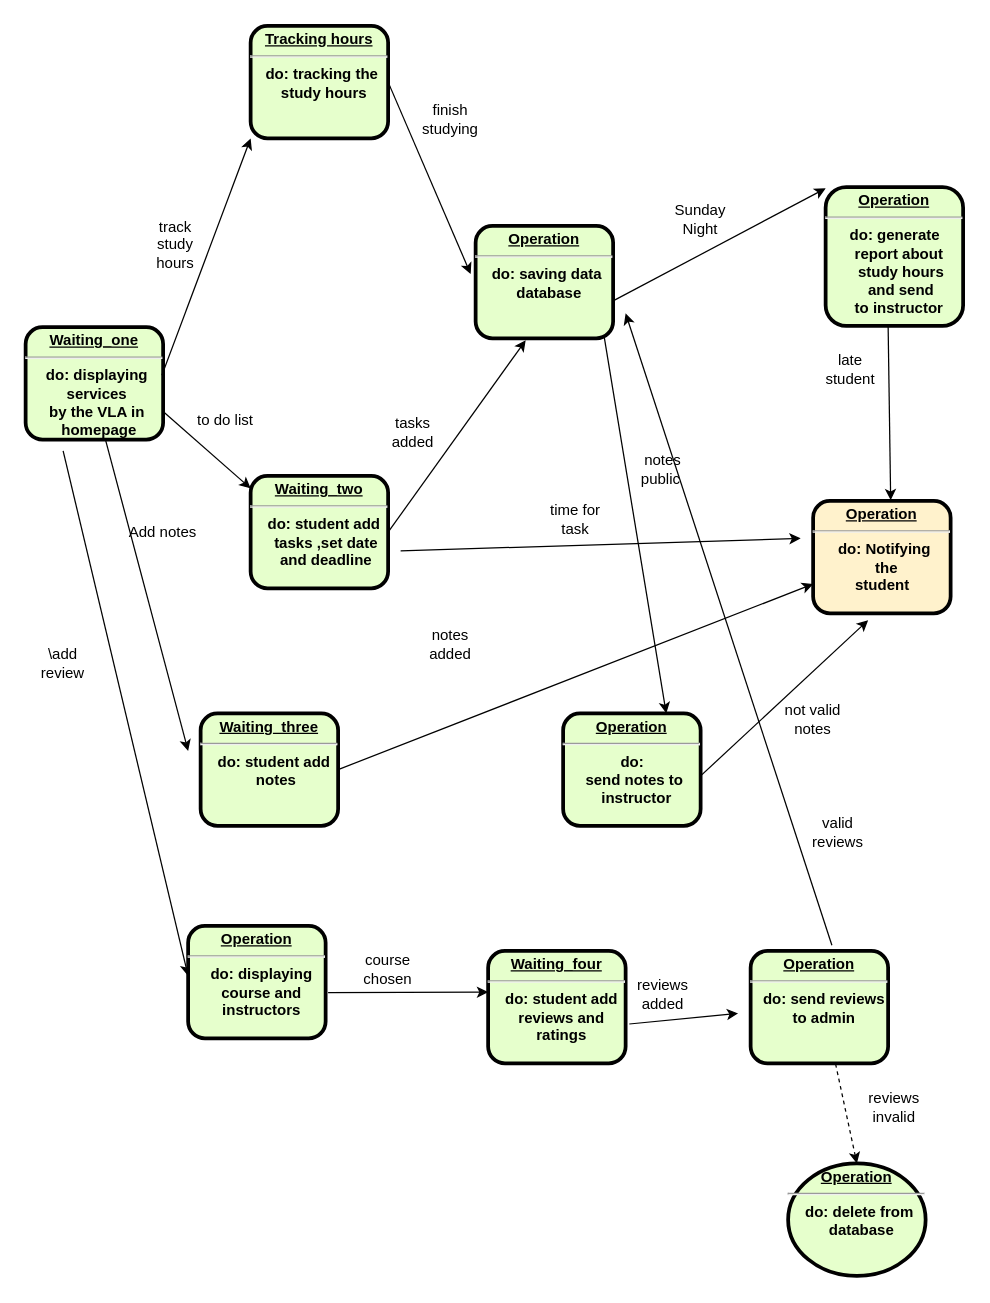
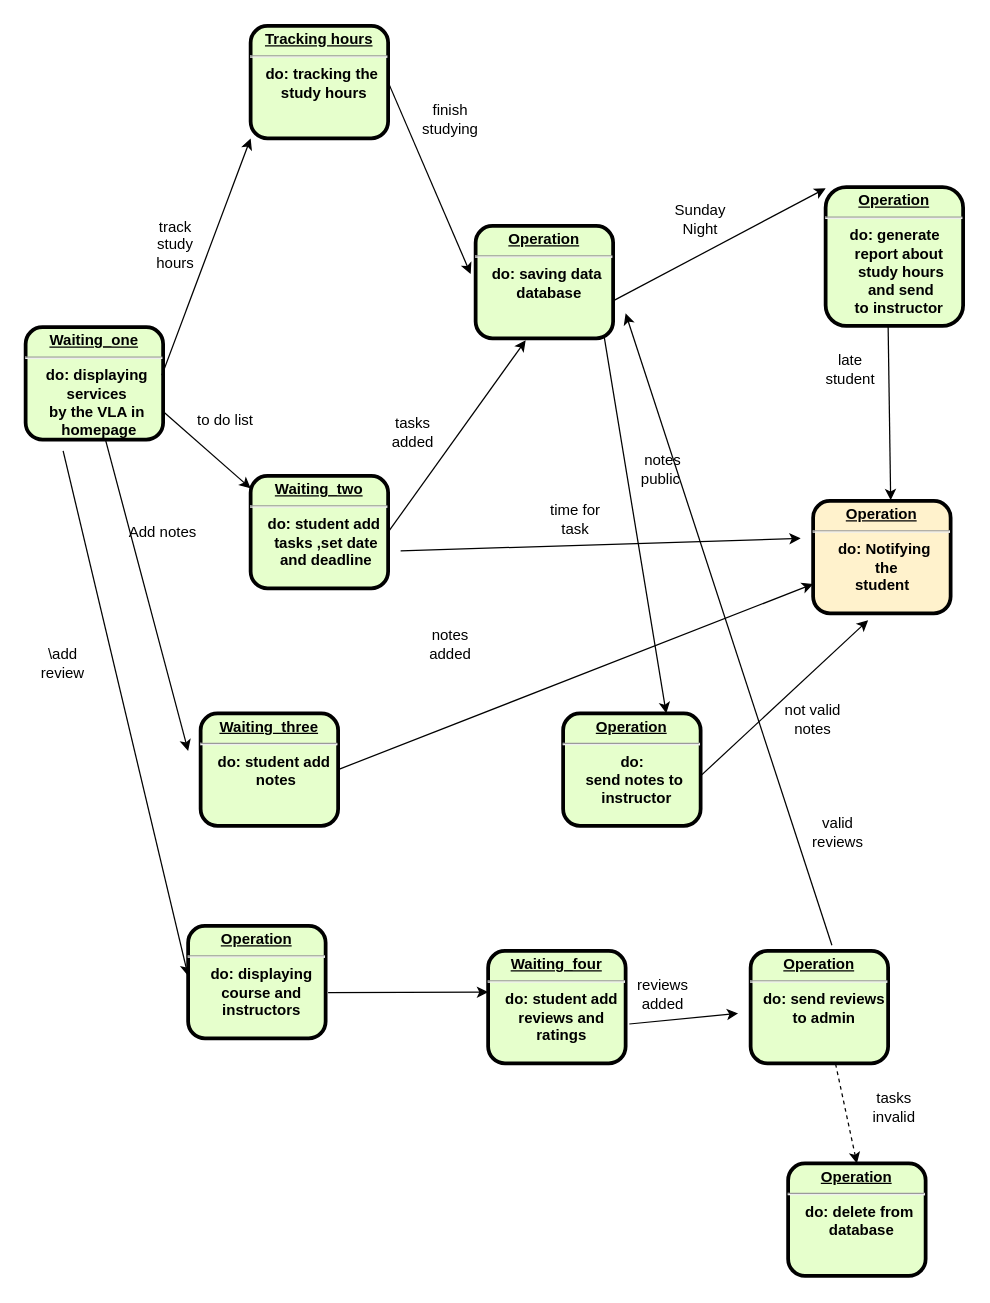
- <mxCell id="37" value="course chosen" style="text;html=1;strokeColor=none;fillColor=none;align=center;verticalAlign=middle;whiteSpace=wrap;rounded=0;" vertex="1" parent="1"><mxGeometry x="280" y="760" width="60" height="30" as="geometry" /></mxCell>
- <mxCell id="45" value="reviews invalid" style="text;html=1;strokeColor=none;fillColor=none;align=center;verticalAlign=middle;whiteSpace=wrap;rounded=0;" vertex="1" parent="1"><mxGeometry x="685" y="870" width="60" height="30" as="geometry" /></mxCell>
+ <mxCell id="45" value="tasks invalid" style="text;html=1;strokeColor=none;fillColor=none;align=center;verticalAlign=middle;whiteSpace=wrap;rounded=0;" vertex="1" parent="1"><mxGeometry x="685" y="870" width="60" height="30" as="geometry" /></mxCell>
- <mxCell id="43" value="&lt;p style=&quot;margin: 0px ; margin-top: 4px ; text-align: center ; text-decoration: underline&quot;&gt;Operation&lt;/p&gt;&lt;hr&gt;&lt;p style=&quot;margin: 0px ; margin-left: 8px&quot;&gt;do: delete from&amp;nbsp;&lt;/p&gt;&lt;p style=&quot;margin: 0px ; margin-left: 8px&quot;&gt;database&lt;/p&gt;&lt;p style=&quot;margin: 0px ; margin-left: 8px&quot;&gt;&amp;nbsp;&amp;nbsp;&lt;/p&gt;&lt;p style=&quot;margin: 0px ; margin-left: 8px&quot;&gt;&lt;br&gt;&lt;/p&gt;&lt;p style=&quot;margin: 0px ; margin-left: 8px&quot;&gt;&amp;nbsp;&amp;nbsp;&lt;/p&gt;&lt;p style=&quot;margin: 0px ; margin-left: 8px&quot;&gt;&lt;br&gt;&lt;/p&gt;&lt;p style=&quot;margin: 0px ; margin-left: 8px&quot;&gt;&amp;nbsp;&amp;nbsp;&lt;/p&gt;&lt;p style=&quot;margin: 0px ; margin-left: 8px&quot;&gt;&lt;br&gt;&lt;/p&gt;&lt;p style=&quot;margin: 0px ; margin-left: 8px&quot;&gt;&amp;nbsp;&lt;/p&gt;" style="ellipse;verticalAlign=middle;align=center;overflow=fill;fontSize=12;fontFamily=Helvetica;html=1;fontStyle=1;strokeWidth=3;fillColor=#E6FFCC;" vertex="1" parent="1"><mxGeometry x="630" y="930" width="110" height="90" as="geometry" /></mxCell>
+ <mxCell id="43" value="&lt;p style=&quot;margin: 0px ; margin-top: 4px ; text-align: center ; text-decoration: underline&quot;&gt;Operation&lt;/p&gt;&lt;hr&gt;&lt;p style=&quot;margin: 0px ; margin-left: 8px&quot;&gt;do: delete from&amp;nbsp;&lt;/p&gt;&lt;p style=&quot;margin: 0px ; margin-left: 8px&quot;&gt;database&lt;/p&gt;&lt;p style=&quot;margin: 0px ; margin-left: 8px&quot;&gt;&amp;nbsp;&amp;nbsp;&lt;/p&gt;&lt;p style=&quot;margin: 0px ; margin-left: 8px&quot;&gt;&lt;br&gt;&lt;/p&gt;&lt;p style=&quot;margin: 0px ; margin-left: 8px&quot;&gt;&amp;nbsp;&amp;nbsp;&lt;/p&gt;&lt;p style=&quot;margin: 0px ; margin-left: 8px&quot;&gt;&lt;br&gt;&lt;/p&gt;&lt;p style=&quot;margin: 0px ; margin-left: 8px&quot;&gt;&amp;nbsp;&amp;nbsp;&lt;/p&gt;&lt;p style=&quot;margin: 0px ; margin-left: 8px&quot;&gt;&lt;br&gt;&lt;/p&gt;&lt;p style=&quot;margin: 0px ; margin-left: 8px&quot;&gt;&amp;nbsp;&lt;/p&gt;" style="verticalAlign=middle;align=center;overflow=fill;fontSize=12;fontFamily=Helvetica;html=1;rounded=1;fontStyle=1;strokeWidth=3;fillColor=#E6FFCC" vertex="1" parent="1"><mxGeometry x="630" y="930" width="110" height="90" as="geometry" /></mxCell>
